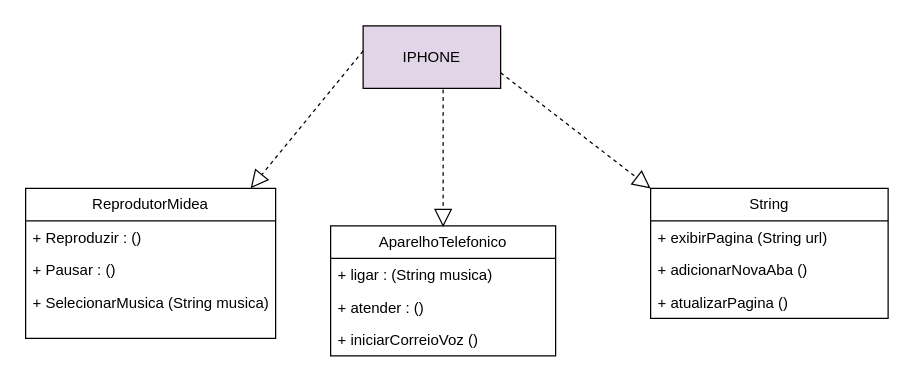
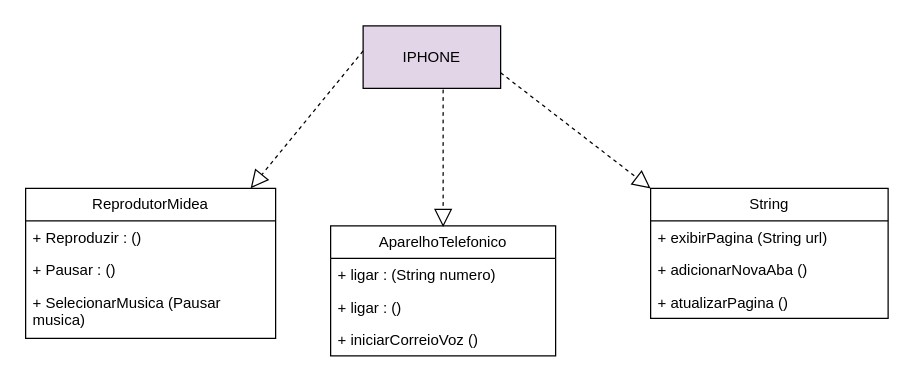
- <mxCell id="8" value="+ ligar : (String musica)&lt;span style=&quot;white-space: pre;&quot;&gt;&#09;&lt;/span&gt;&lt;span style=&quot;white-space: pre;&quot;&gt;&#09;&lt;/span&gt;" style="text;strokeColor=none;fillColor=none;align=left;verticalAlign=top;spacingLeft=4;spacingRight=4;overflow=hidden;rotatable=0;points=[[0,0.5],[1,0.5]];portConstraint=eastwest;whiteSpace=wrap;html=1;" vertex="1" parent="7"><mxGeometry y="26" width="180" height="26" as="geometry" /></mxCell>
+ <mxCell id="8" value="+ ligar : (String numero)&lt;span style=&quot;white-space: pre;&quot;&gt;&#09;&lt;/span&gt;&lt;span style=&quot;white-space: pre;&quot;&gt;&#09;&lt;/span&gt;" style="text;strokeColor=none;fillColor=none;align=left;verticalAlign=top;spacingLeft=4;spacingRight=4;overflow=hidden;rotatable=0;points=[[0,0.5],[1,0.5]];portConstraint=eastwest;whiteSpace=wrap;html=1;" vertex="1" parent="7"><mxGeometry y="26" width="180" height="26" as="geometry" /></mxCell>
- <mxCell id="9" value="+ atender : ()" style="text;strokeColor=none;fillColor=none;align=left;verticalAlign=top;spacingLeft=4;spacingRight=4;overflow=hidden;rotatable=0;points=[[0,0.5],[1,0.5]];portConstraint=eastwest;whiteSpace=wrap;html=1;" vertex="1" parent="7"><mxGeometry y="52" width="180" height="26" as="geometry" /></mxCell>
+ <mxCell id="9" value="+ ligar : ()" style="text;strokeColor=none;fillColor=none;align=left;verticalAlign=top;spacingLeft=4;spacingRight=4;overflow=hidden;rotatable=0;points=[[0,0.5],[1,0.5]];portConstraint=eastwest;whiteSpace=wrap;html=1;" vertex="1" parent="7"><mxGeometry y="52" width="180" height="26" as="geometry" /></mxCell>
- <mxCell id="6" value="+ SelecionarMusica (String musica)" style="text;strokeColor=none;fillColor=none;align=left;verticalAlign=top;spacingLeft=4;spacingRight=4;overflow=hidden;rotatable=0;points=[[0,0.5],[1,0.5]];portConstraint=eastwest;whiteSpace=wrap;html=1;" vertex="1" parent="3"><mxGeometry y="78" width="200" height="42" as="geometry" /></mxCell>
+ <mxCell id="6" value="+ SelecionarMusica (Pausar musica)" style="text;strokeColor=none;fillColor=none;align=left;verticalAlign=top;spacingLeft=4;spacingRight=4;overflow=hidden;rotatable=0;points=[[0,0.5],[1,0.5]];portConstraint=eastwest;whiteSpace=wrap;html=1;" vertex="1" parent="3"><mxGeometry y="78" width="200" height="42" as="geometry" /></mxCell>
